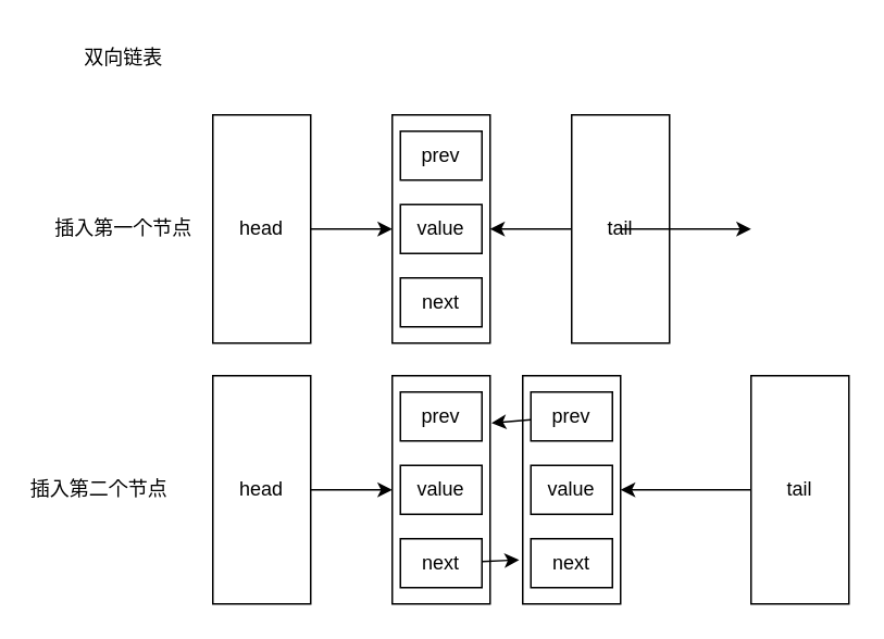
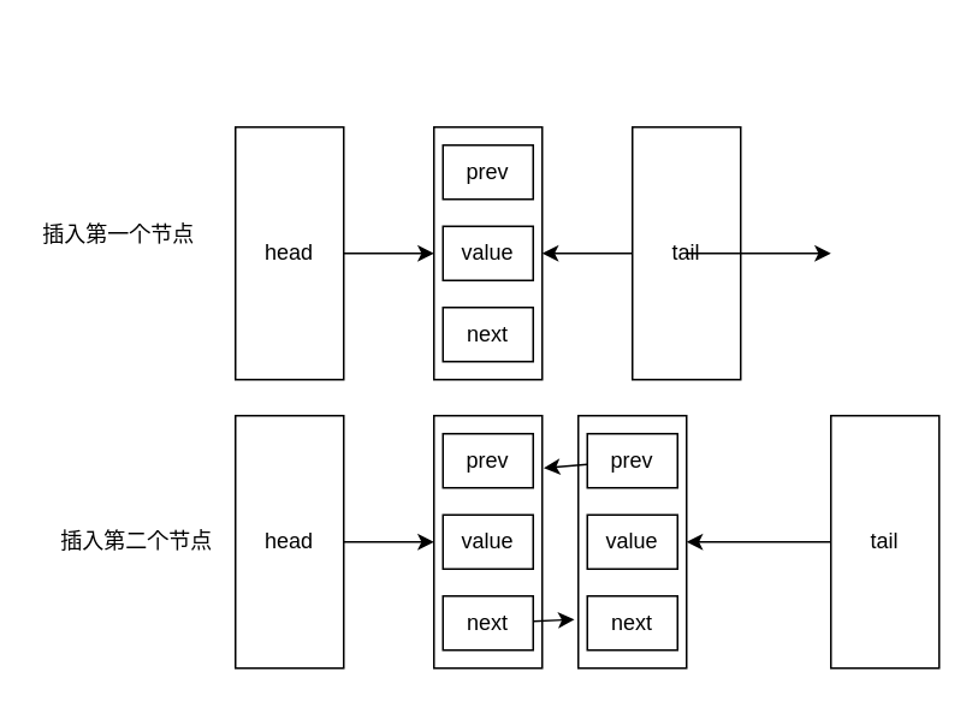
- <mxCell id="25" value="双向链表" style="text;html=1;align=center;verticalAlign=middle;resizable=0;points=[];autosize=1;strokeColor=none;fillColor=none;" parent="1" vertex="1"><mxGeometry x="40" y="20" width="70" height="30" as="geometry" /></mxCell>
- <mxCell id="24" value="插入第一个节点" style="text;html=1;align=center;verticalAlign=middle;resizable=0;points=[];autosize=1;strokeColor=none;fillColor=none;" parent="1" vertex="1"><mxGeometry y="125" width="110" height="30" as="geometry" x="20" /></mxCell>
+ <mxCell id="24" value="插入第一个节点" style="text;html=1;align=center;verticalAlign=middle;resizable=0;points=[];autosize=1;strokeColor=none;fillColor=none;" parent="1" vertex="1"><mxGeometry x="10" y="115" width="110" height="30" as="geometry" /></mxCell>
- <mxCell id="26" value="插入第二个节点" style="text;html=1;align=center;verticalAlign=middle;resizable=0;points=[];autosize=1;strokeColor=none;fillColor=none;" parent="1" vertex="1"><mxGeometry x="5" y="285" width="110" height="30" as="geometry" /></mxCell>
+ <mxCell id="26" value="插入第二个节点" style="text;html=1;align=center;verticalAlign=middle;resizable=0;points=[];autosize=1;strokeColor=none;fillColor=none;" parent="1" vertex="1"><mxGeometry y="285" width="110" height="30" as="geometry" x="20" /></mxCell>
